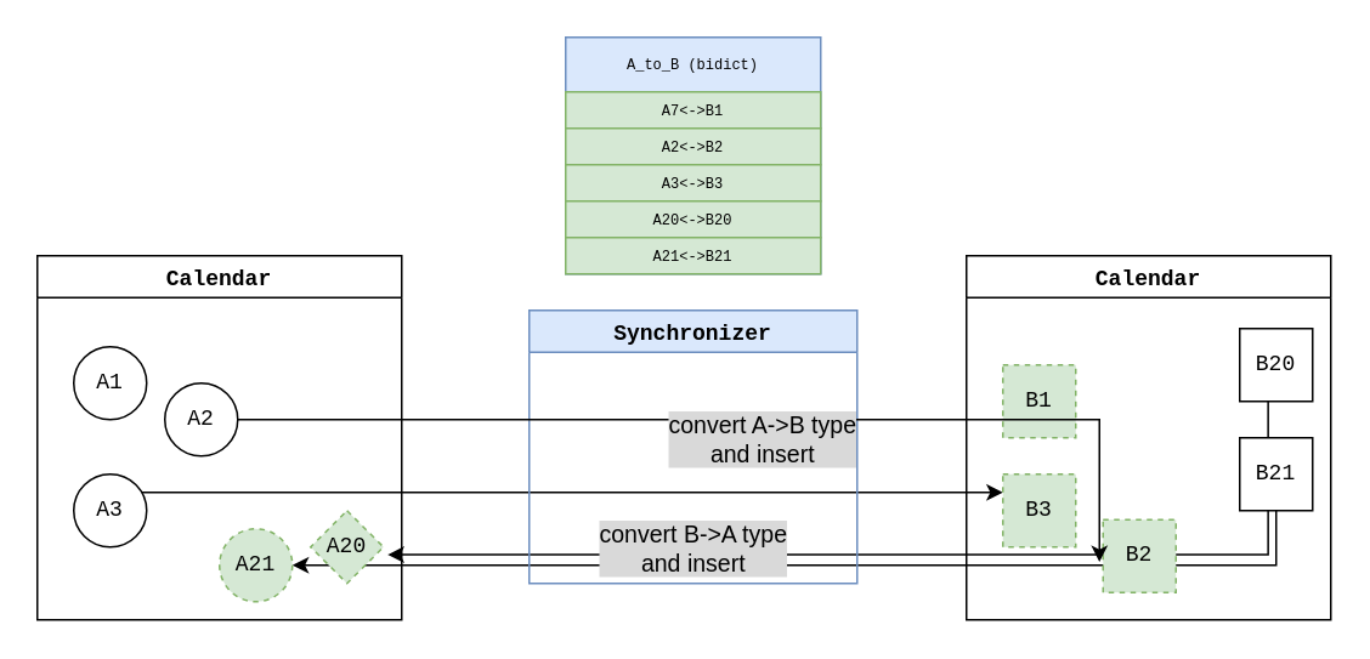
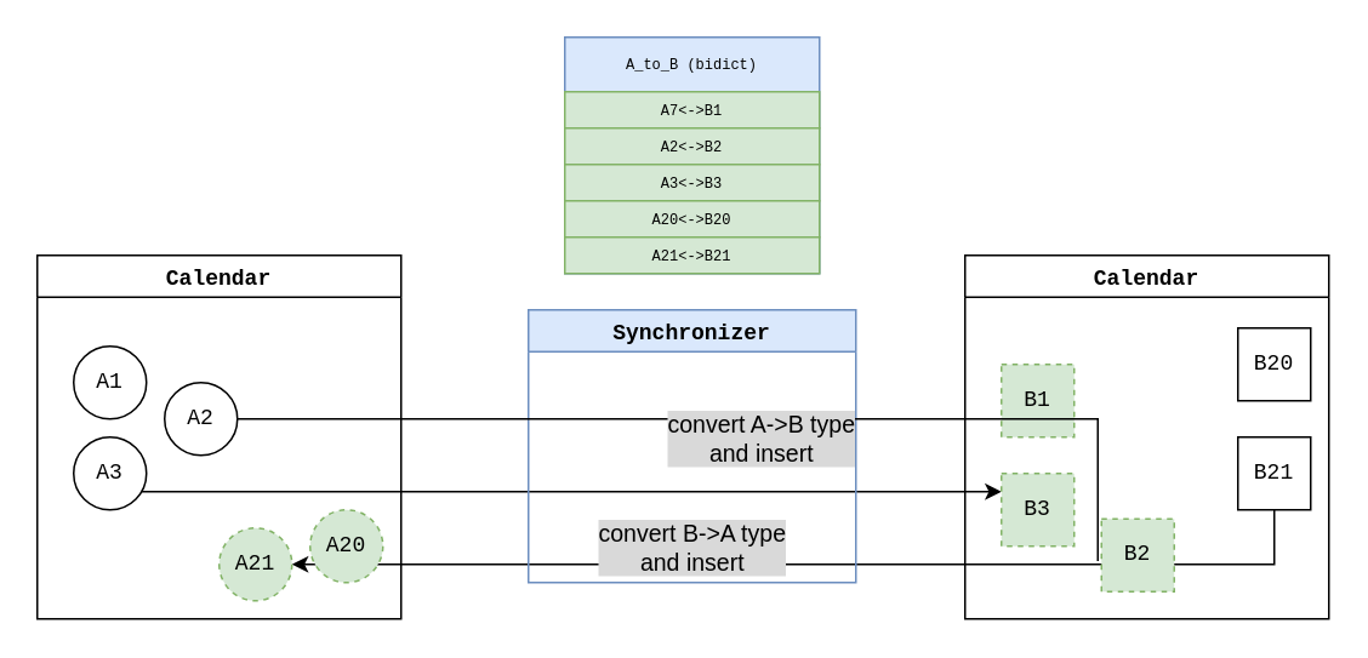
- <mxCell id="7" value="A3" style="ellipse;whiteSpace=wrap;html=1;aspect=fixed;fontFamily=Courier New;" parent="5" vertex="1"><mxGeometry x="20" y="120" width="40" height="40" as="geometry" /></mxCell>
+ <mxCell id="7" value="A3" style="ellipse;whiteSpace=wrap;html=1;aspect=fixed;fontFamily=Courier New;" parent="5" vertex="1"><mxGeometry x="20" y="100" width="40" height="40" as="geometry" /></mxCell>
- <mxCell id="9" value="A20" style="rhombus;whiteSpace=wrap;html=1;aspect=fixed;fontFamily=Courier New;fillColor=#d5e8d4;strokeColor=#82b366;dashed=1;" parent="5" vertex="1"><mxGeometry x="150" y="140" width="40" height="40" as="geometry" /></mxCell>
+ <mxCell id="9" value="A20" style="ellipse;whiteSpace=wrap;html=1;aspect=fixed;fontFamily=Courier New;fillColor=#d5e8d4;strokeColor=#82b366;dashed=1;" parent="5" vertex="1"><mxGeometry x="150" y="140" width="40" height="40" as="geometry" /></mxCell>
- <mxCell id="25" style="edgeStyle=orthogonalEdgeStyle;rounded=0;orthogonalLoop=1;jettySize=auto;html=1;entryX=-0.05;entryY=0.581;entryDx=0;entryDy=0;entryPerimeter=0;fontSize=8;" parent="1" source="8" target="15" edge="1"><mxGeometry relative="1" as="geometry" /></mxCell>
+ <mxCell id="25" style="edgeStyle=orthogonalEdgeStyle;rounded=0;orthogonalLoop=1;jettySize=auto;html=1;entryX=-0.05;entryY=0.581;entryDx=0;entryDy=0;entryPerimeter=0;fontSize=8;endArrow=none;" parent="1" source="8" target="15" edge="1"><mxGeometry relative="1" as="geometry" /></mxCell>
- <mxCell id="2" style="edgeStyle=orthogonalEdgeStyle;rounded=0;orthogonalLoop=1;jettySize=auto;html=1;fontSize=13;exitX=0.39;exitY=0.974;exitDx=0;exitDy=0;exitPerimeter=0;entryX=1.057;entryY=0.605;entryDx=0;entryDy=0;entryPerimeter=0;" parent="1" source="12" target="9" edge="1"><mxGeometry relative="1" as="geometry"><Array as="points"><mxPoint x="696" y="304" /></Array></mxGeometry></mxCell>
